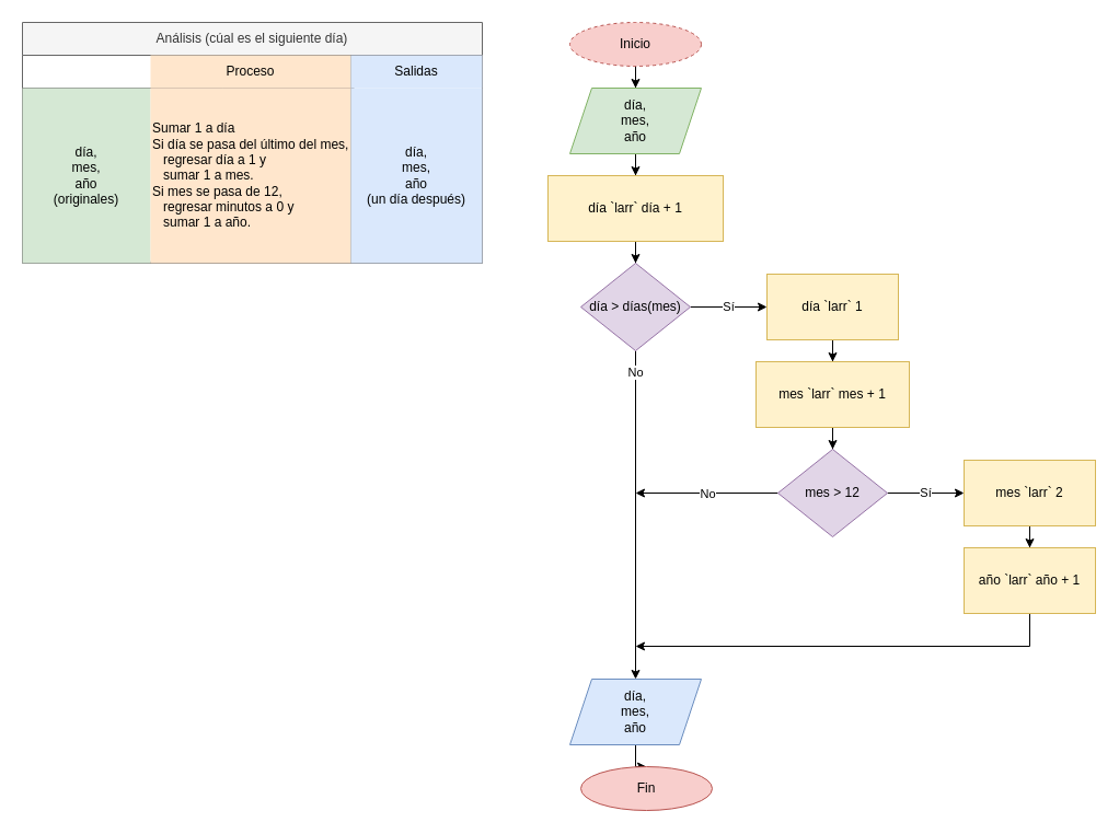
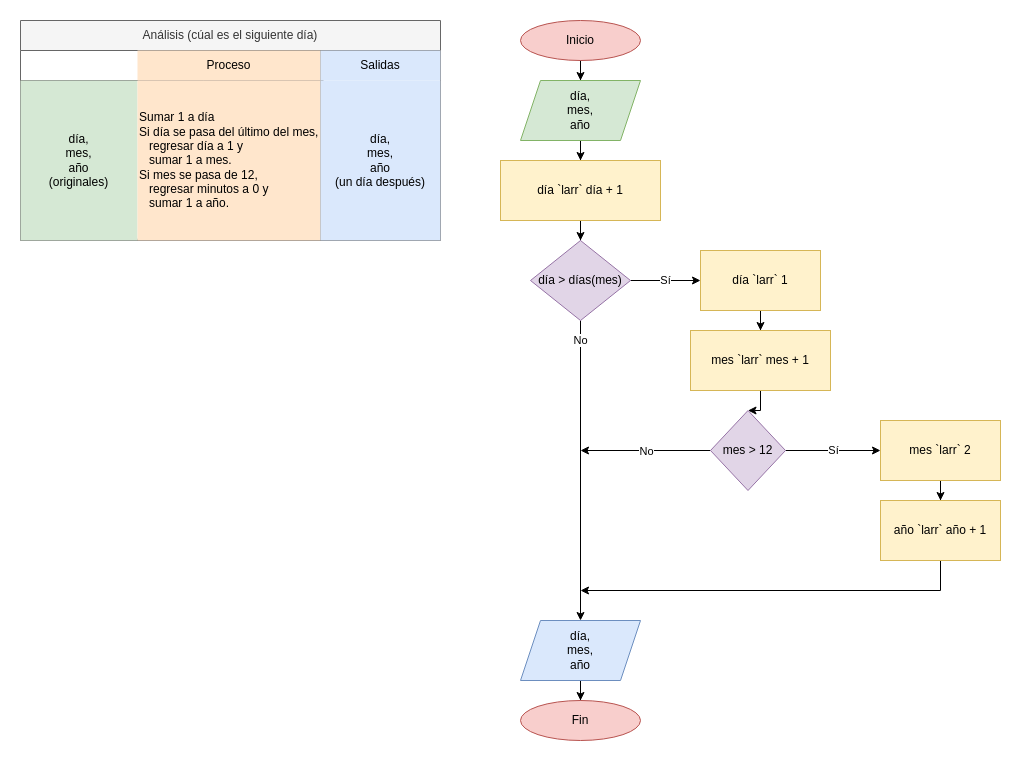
- <mxCell id="11" value="Inicio" style="ellipse;whiteSpace=wrap;html=1;fillColor=#f8cecc;strokeColor=#b85450;dashed=1;" parent="1" vertex="1"><mxGeometry x="520" y="20" width="120" height="40" as="geometry" /></mxCell>
+ <mxCell id="11" value="Inicio" style="ellipse;whiteSpace=wrap;html=1;fillColor=#f8cecc;strokeColor=#b85450;" parent="1" vertex="1"><mxGeometry x="520" y="20" width="120" height="40" as="geometry" /></mxCell>
- <mxCell id="28" value="mes &amp;gt; 12" style="rhombus;whiteSpace=wrap;html=1;fillColor=#e1d5e7;strokeColor=#9673a6;" parent="1" vertex="1"><mxGeometry x="710" y="410" width="100" height="80" as="geometry" /></mxCell>
+ <mxCell id="28" value="mes &amp;gt; 12" style="rhombus;whiteSpace=wrap;html=1;fillColor=#e1d5e7;strokeColor=#9673a6;" parent="1" vertex="1"><mxGeometry x="710" y="410" width="75" height="80" as="geometry" /></mxCell>
- <mxCell id="18" value="Fin" style="ellipse;whiteSpace=wrap;html=1;fillColor=#f8cecc;strokeColor=#b85450;" parent="1" vertex="1"><mxGeometry x="530" y="700" width="120" height="40" as="geometry" /></mxCell>
+ <mxCell id="18" value="Fin" style="ellipse;whiteSpace=wrap;html=1;fillColor=#f8cecc;strokeColor=#b85450;" parent="1" vertex="1"><mxGeometry x="520" y="700" width="120" height="40" as="geometry" /></mxCell>
